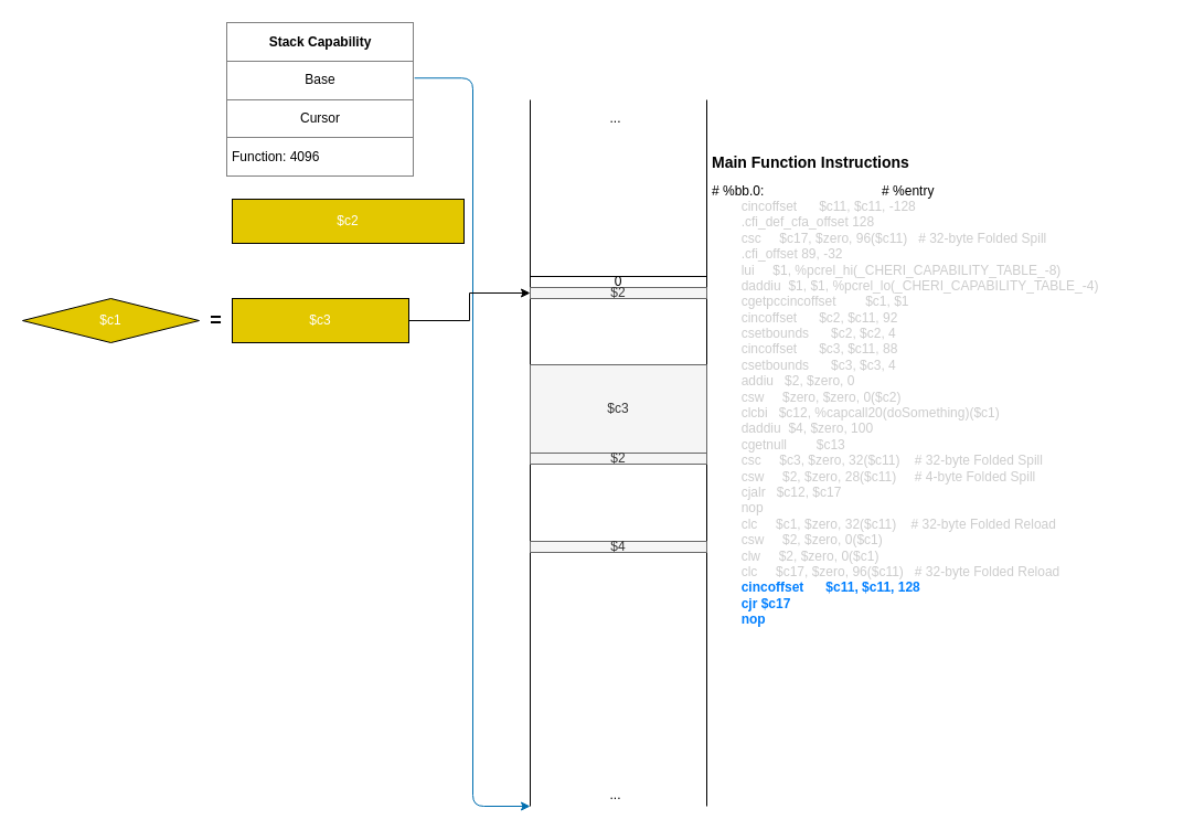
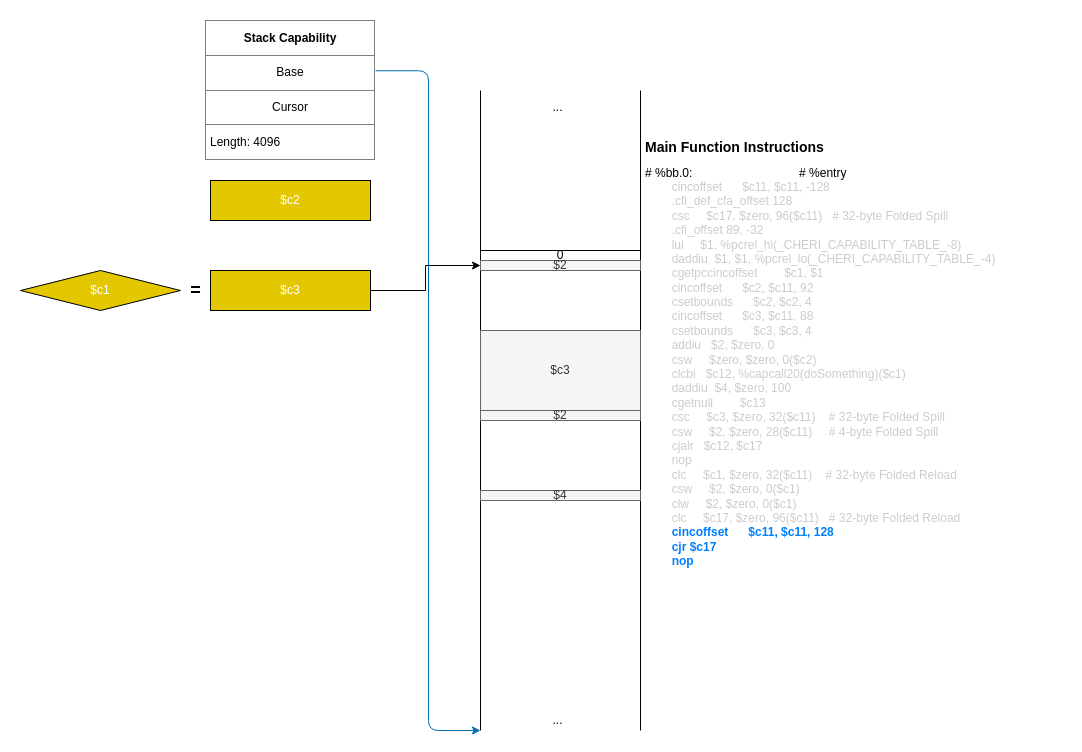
- <mxCell id="5" value="&lt;table border=&quot;1&quot; width=&quot;100%&quot; cellpadding=&quot;4&quot; style=&quot;width: 100% ; height: 100% ; border-collapse: collapse&quot;&gt;&lt;tbody&gt;&lt;tr&gt;&lt;th align=&quot;center&quot;&gt;&lt;b&gt;Stack Capability&lt;/b&gt;&lt;/th&gt;&lt;/tr&gt;&lt;tr&gt;&lt;td align=&quot;center&quot;&gt;Base&lt;/td&gt;&lt;/tr&gt;&lt;tr&gt;&lt;td style=&quot;text-align: center&quot;&gt;Cursor&lt;/td&gt;&lt;/tr&gt;&lt;tr&gt;&lt;td&gt;Function: 4096&lt;/td&gt;&lt;/tr&gt;&lt;/tbody&gt;&lt;/table&gt;" style="text;html=1;strokeColor=none;fillColor=none;overflow=fill;" parent="1" vertex="1"><mxGeometry x="205" y="20" width="170" height="140" as="geometry" /></mxCell>
+ <mxCell id="5" value="&lt;table border=&quot;1&quot; width=&quot;100%&quot; cellpadding=&quot;4&quot; style=&quot;width: 100% ; height: 100% ; border-collapse: collapse&quot;&gt;&lt;tbody&gt;&lt;tr&gt;&lt;th align=&quot;center&quot;&gt;&lt;b&gt;Stack Capability&lt;/b&gt;&lt;/th&gt;&lt;/tr&gt;&lt;tr&gt;&lt;td align=&quot;center&quot;&gt;Base&lt;/td&gt;&lt;/tr&gt;&lt;tr&gt;&lt;td style=&quot;text-align: center&quot;&gt;Cursor&lt;/td&gt;&lt;/tr&gt;&lt;tr&gt;&lt;td&gt;Length: 4096&lt;/td&gt;&lt;/tr&gt;&lt;/tbody&gt;&lt;/table&gt;" style="text;html=1;strokeColor=none;fillColor=none;overflow=fill;" parent="1" vertex="1"><mxGeometry x="205" y="20" width="170" height="140" as="geometry" /></mxCell>
- <mxCell id="9" value="$c2" style="rounded=0;whiteSpace=wrap;html=1;fillColor=#e3c800;strokeColor=#000000;fontColor=#ffffff;" parent="1" vertex="1"><mxGeometry x="210" y="180" width="210" height="40" as="geometry" /></mxCell>
+ <mxCell id="9" value="$c2" style="rounded=0;whiteSpace=wrap;html=1;fillColor=#e3c800;strokeColor=#000000;fontColor=#ffffff;" parent="1" vertex="1"><mxGeometry x="210" y="180" width="160" height="40" as="geometry" /></mxCell>
